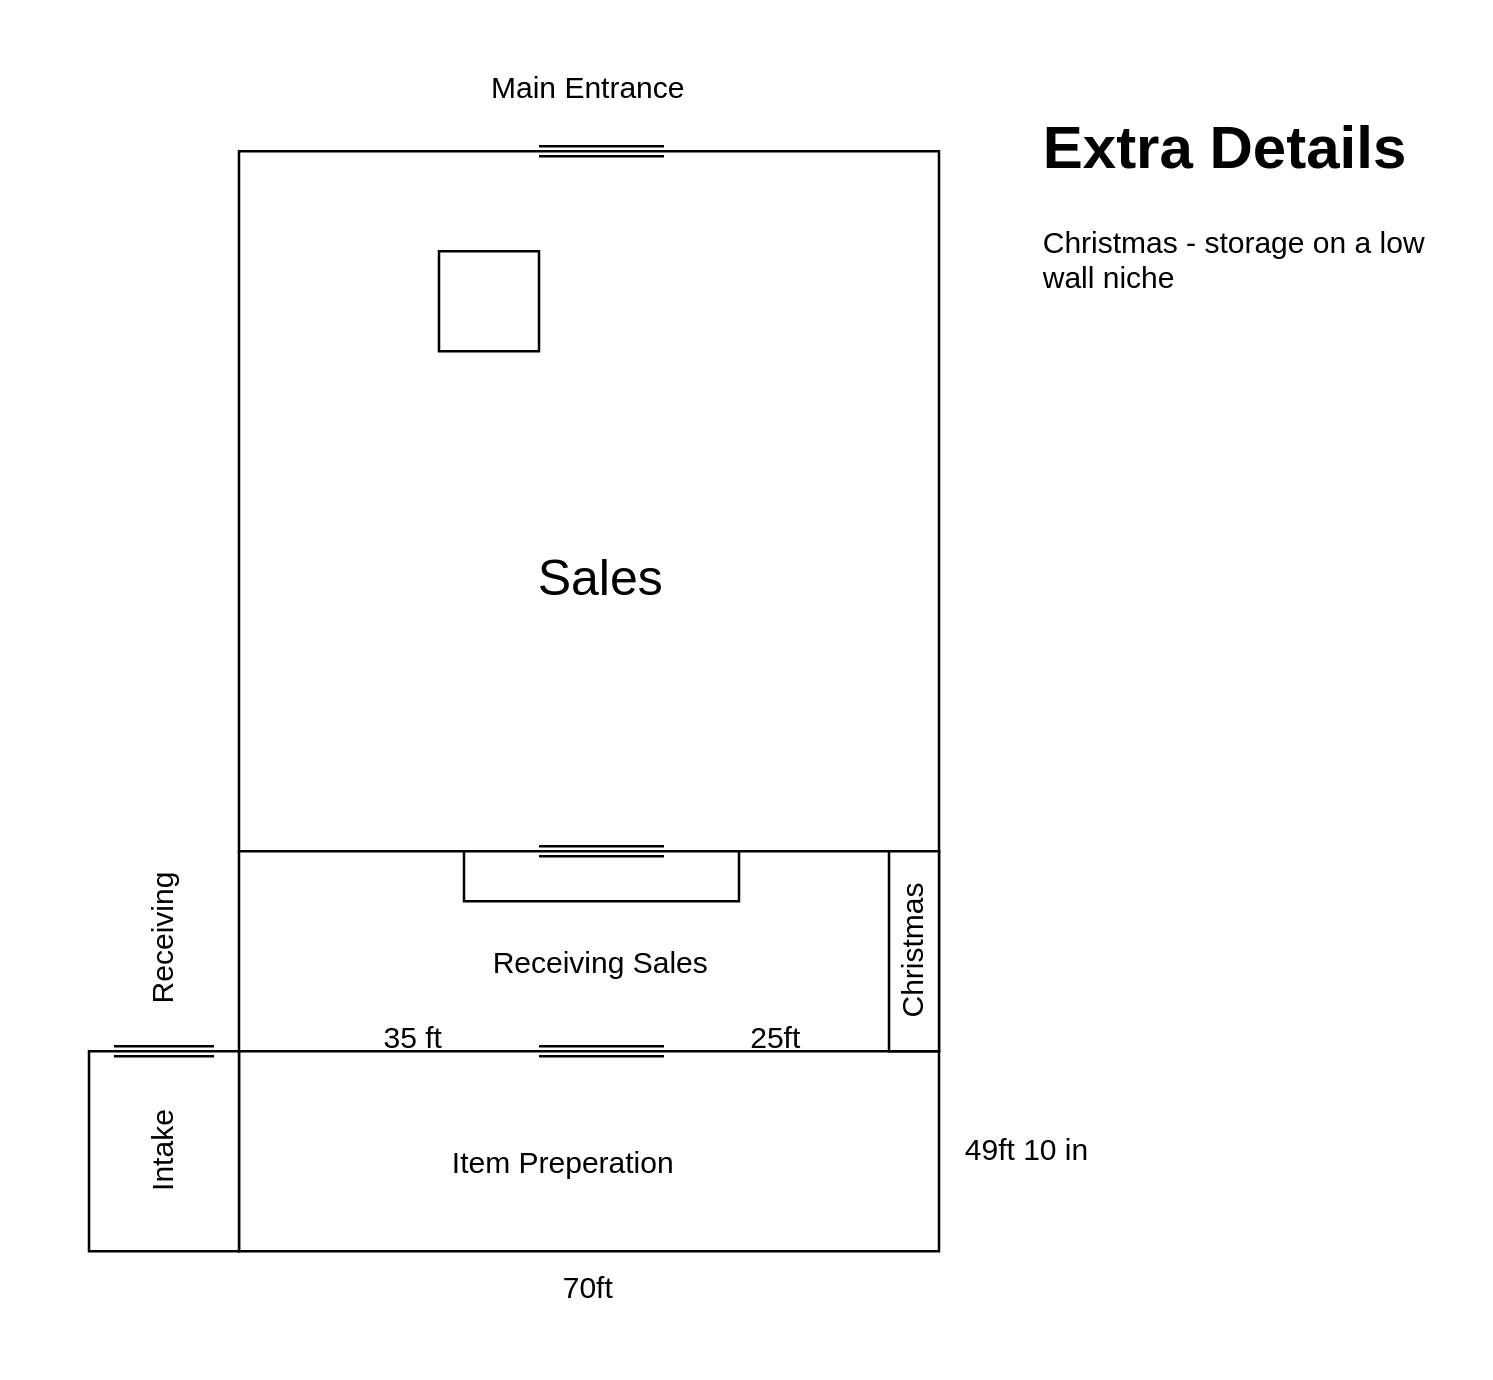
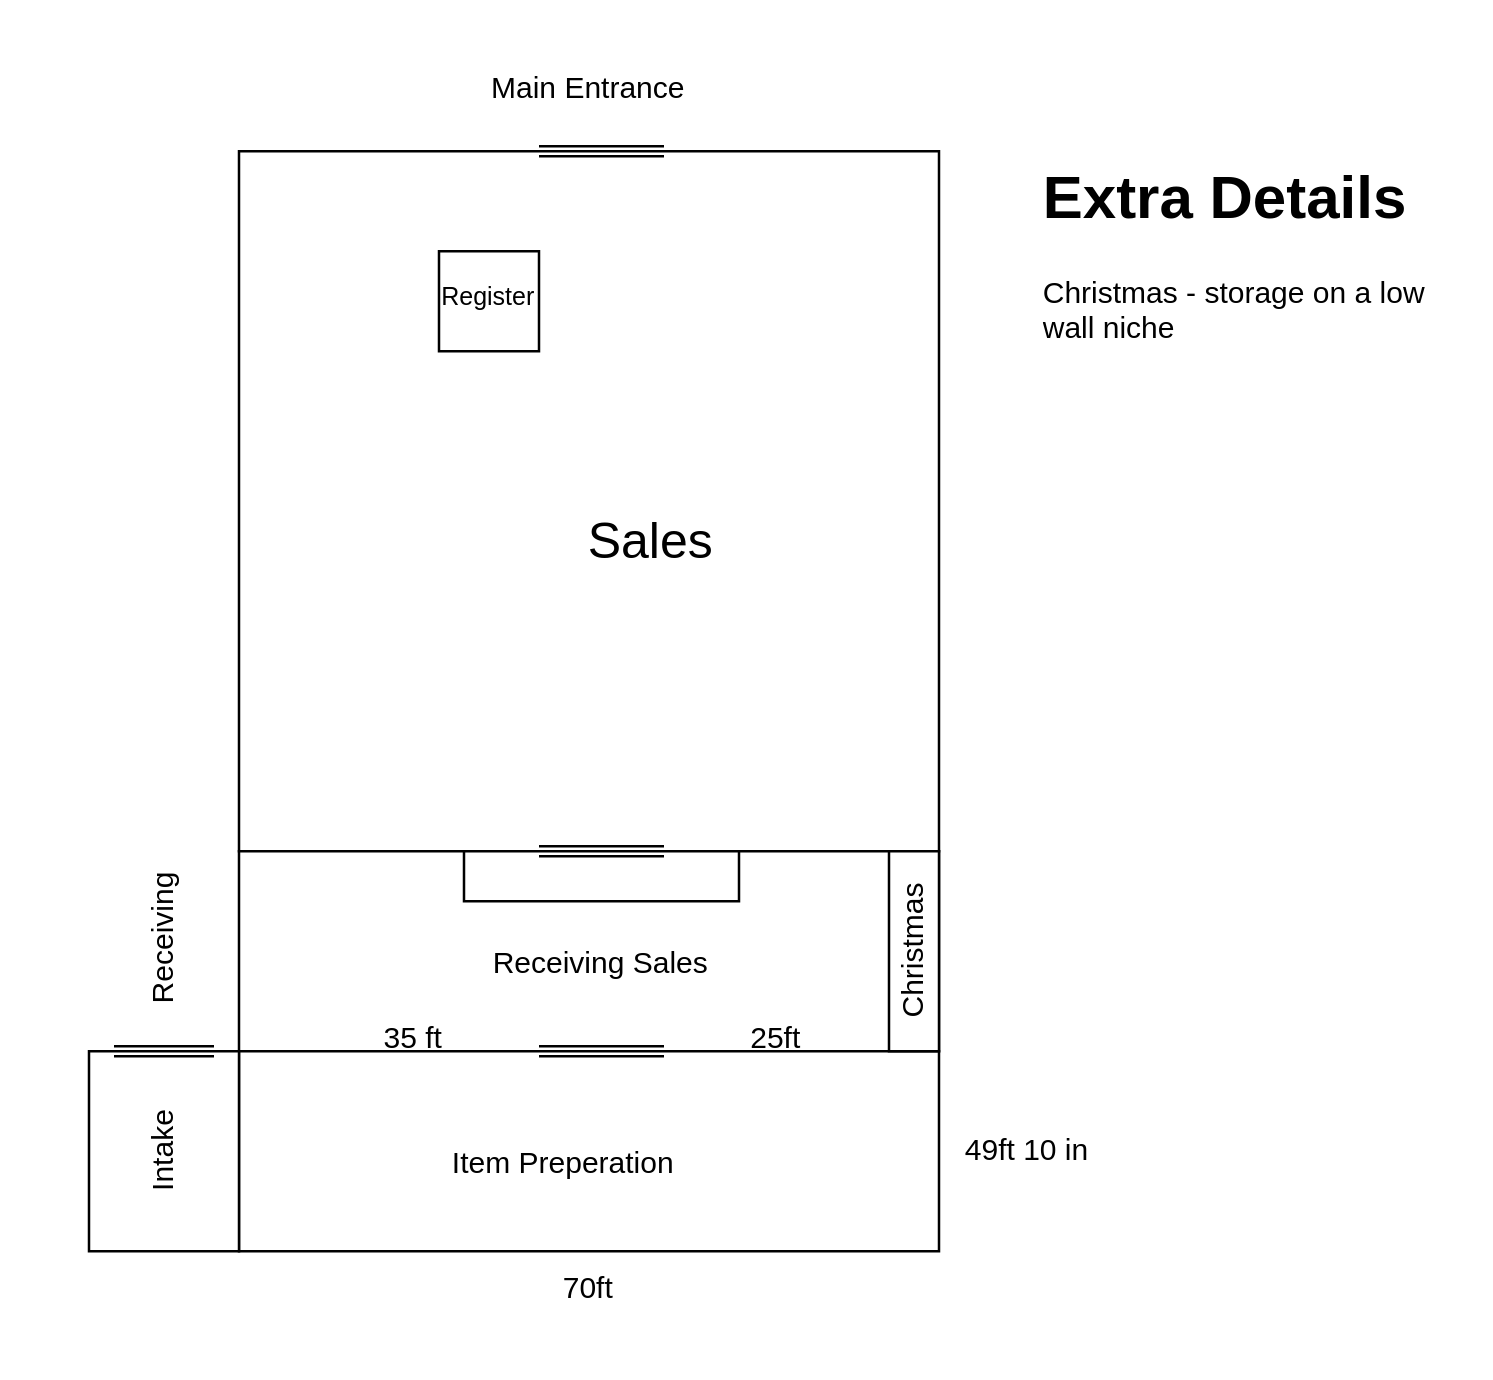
- <mxCell id="17" value="&lt;h1 style=&quot;margin-top: 0px;&quot;&gt;Extra Details&lt;/h1&gt;&lt;p&gt;Christmas - storage on a low wall niche&lt;/p&gt;&lt;p&gt;&lt;br&gt;&lt;/p&gt;" style="text;html=1;whiteSpace=wrap;overflow=hidden;rounded=0;" parent="1" vertex="1"><mxGeometry x="415" y="37.5" width="160" height="120" as="geometry" /></mxCell>
+ <mxCell id="17" value="&lt;h1 style=&quot;margin-top: 0px;&quot;&gt;Extra Details&lt;/h1&gt;&lt;p&gt;Christmas - storage on a low wall niche&lt;/p&gt;&lt;p&gt;&lt;br&gt;&lt;/p&gt;" style="text;html=1;whiteSpace=wrap;overflow=hidden;rounded=0;" parent="1" vertex="1"><mxGeometry x="415" y="57.5" width="160" height="120" as="geometry" /></mxCell>
+ <mxCell id="13" value="&lt;font style=&quot;font-size: 10px;&quot;&gt;Register&lt;/font&gt;" style="text;html=1;align=center;verticalAlign=middle;whiteSpace=wrap;rounded=0;" parent="1" vertex="1"><mxGeometry x="175" y="110" width="40" height="15" as="geometry" /></mxCell>
- <mxCell id="18" value="&lt;font style=&quot;font-size: 20px;&quot;&gt;Sales&lt;/font&gt;" style="text;html=1;align=center;verticalAlign=middle;whiteSpace=wrap;rounded=0;" parent="1" vertex="1"><mxGeometry x="195" y="200" width="90" height="60" as="geometry" /></mxCell>
+ <mxCell id="18" value="&lt;font style=&quot;font-size: 20px;&quot;&gt;Sales&lt;/font&gt;" style="text;html=1;align=center;verticalAlign=middle;whiteSpace=wrap;rounded=0;" parent="1" vertex="1"><mxGeometry x="215" y="185" width="90" height="60" as="geometry" /></mxCell>
